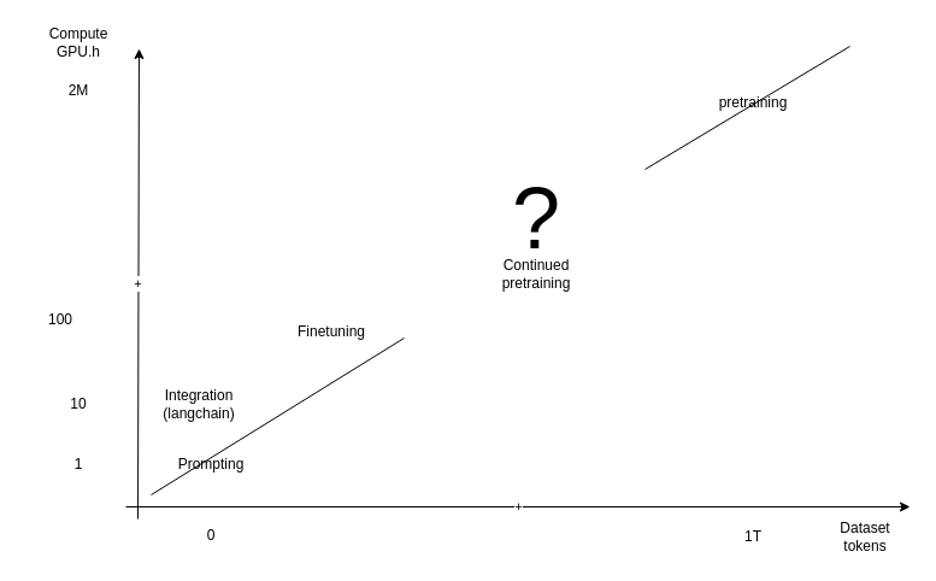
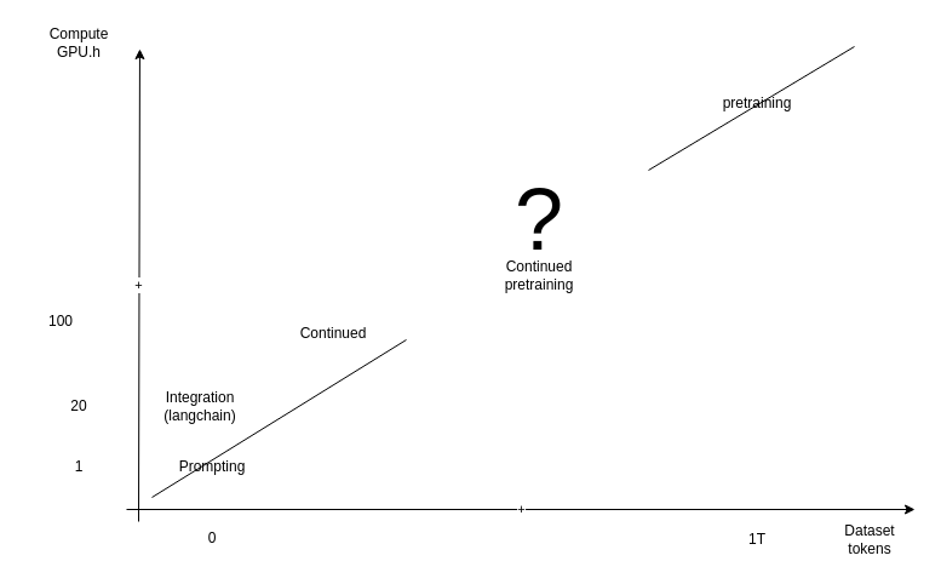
- <mxCell id="16" value="2M" style="text;html=1;strokeColor=none;fillColor=none;align=center;verticalAlign=middle;whiteSpace=wrap;rounded=0;" parent="1" vertex="1"><mxGeometry x="35" y="60" width="60" height="30" as="geometry" /></mxCell>
- <mxCell id="8" value="Finetuning" style="text;html=1;strokeColor=none;fillColor=none;align=center;verticalAlign=middle;whiteSpace=wrap;rounded=0;" parent="1" vertex="1"><mxGeometry x="245" y="260" width="60" height="30" as="geometry" /></mxCell>
+ <mxCell id="8" value="Continued" style="text;html=1;strokeColor=none;fillColor=none;align=center;verticalAlign=middle;whiteSpace=wrap;rounded=0;" parent="1" vertex="1"><mxGeometry x="245" y="260" width="60" height="30" as="geometry" /></mxCell>
- <mxCell id="15" value="10" style="text;html=1;strokeColor=none;fillColor=none;align=center;verticalAlign=middle;whiteSpace=wrap;rounded=0;" parent="1" vertex="1"><mxGeometry x="35" y="320" width="60" height="30" as="geometry" /></mxCell>
+ <mxCell id="15" value="20" style="text;html=1;strokeColor=none;fillColor=none;align=center;verticalAlign=middle;whiteSpace=wrap;rounded=0;" parent="1" vertex="1"><mxGeometry x="35" y="320" width="60" height="30" as="geometry" /></mxCell>
